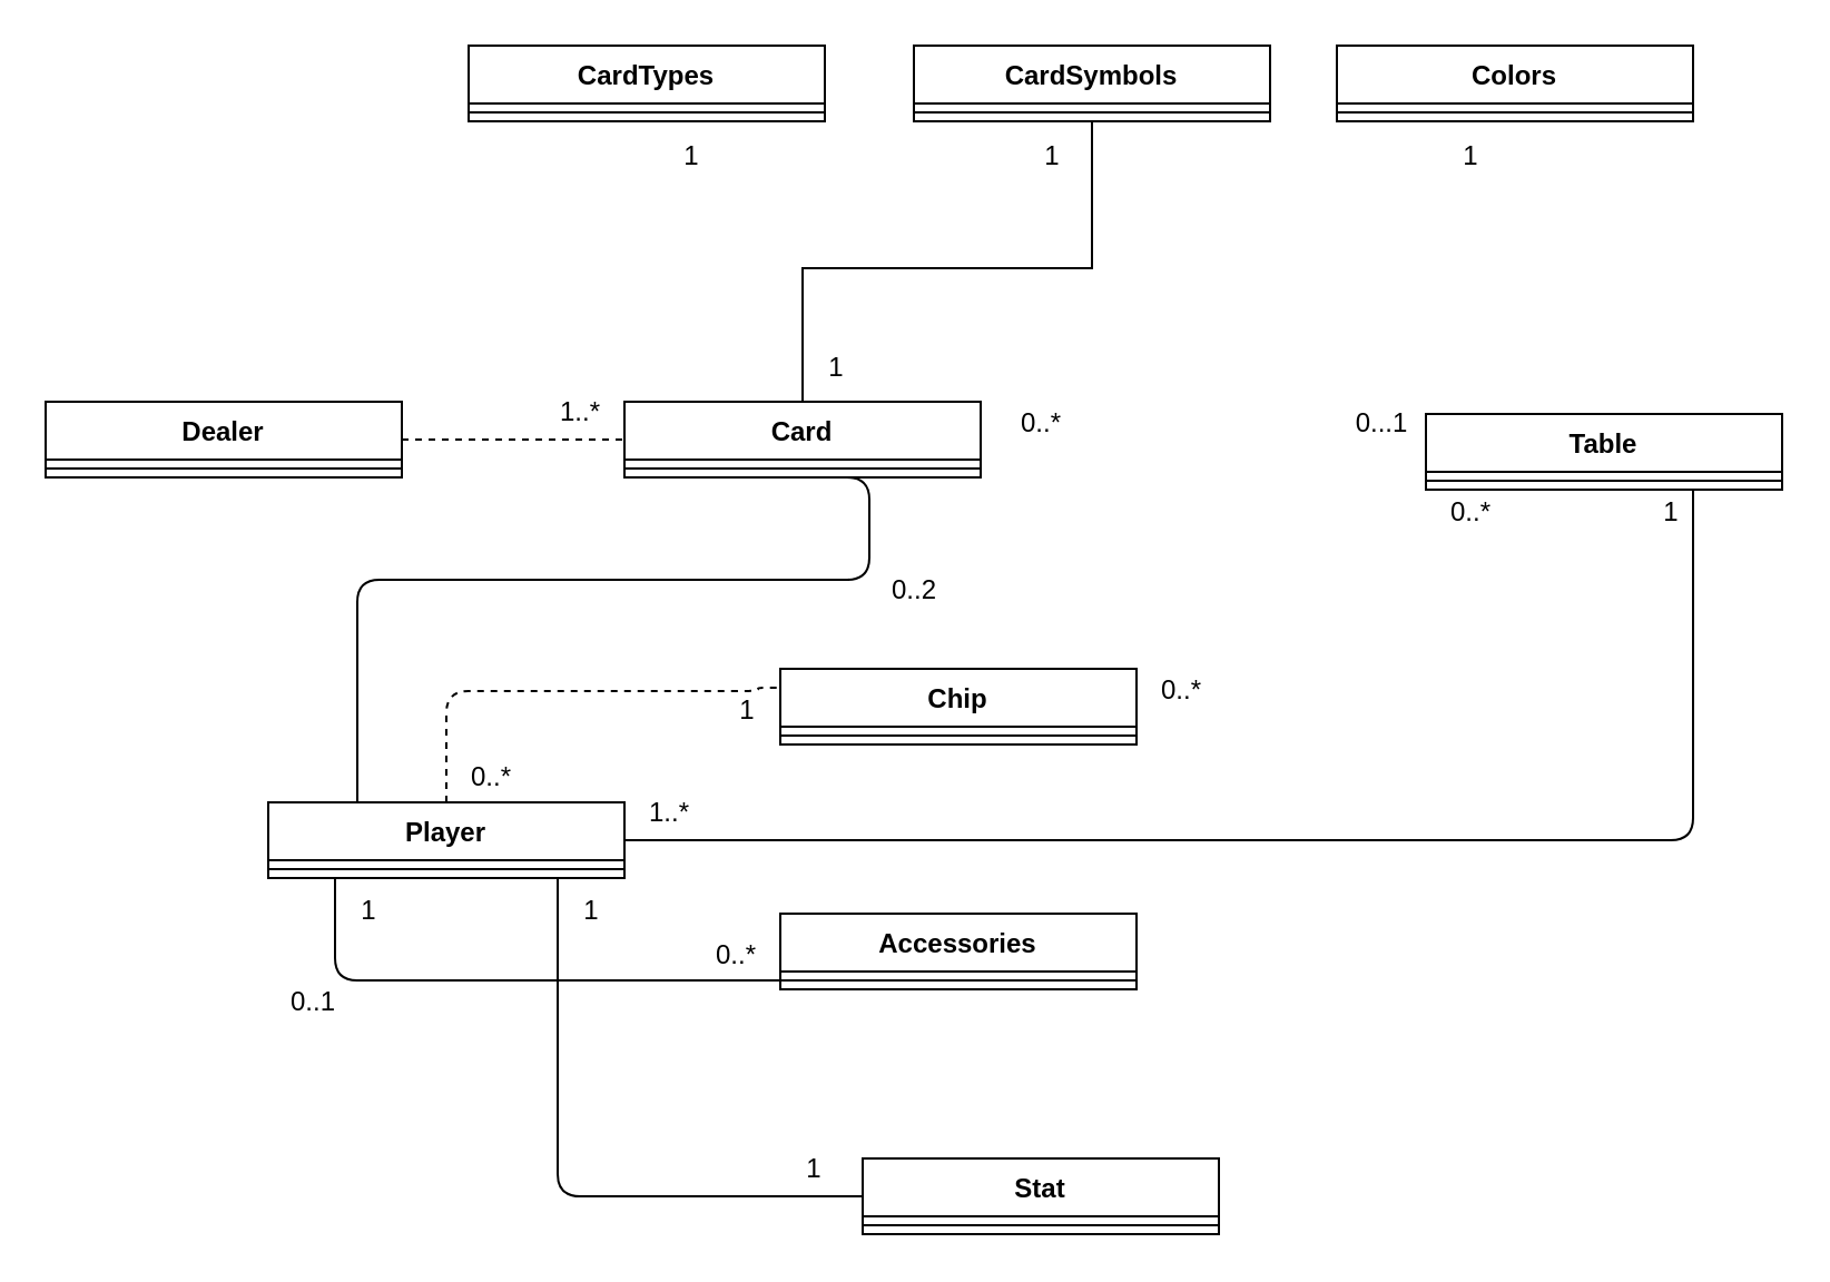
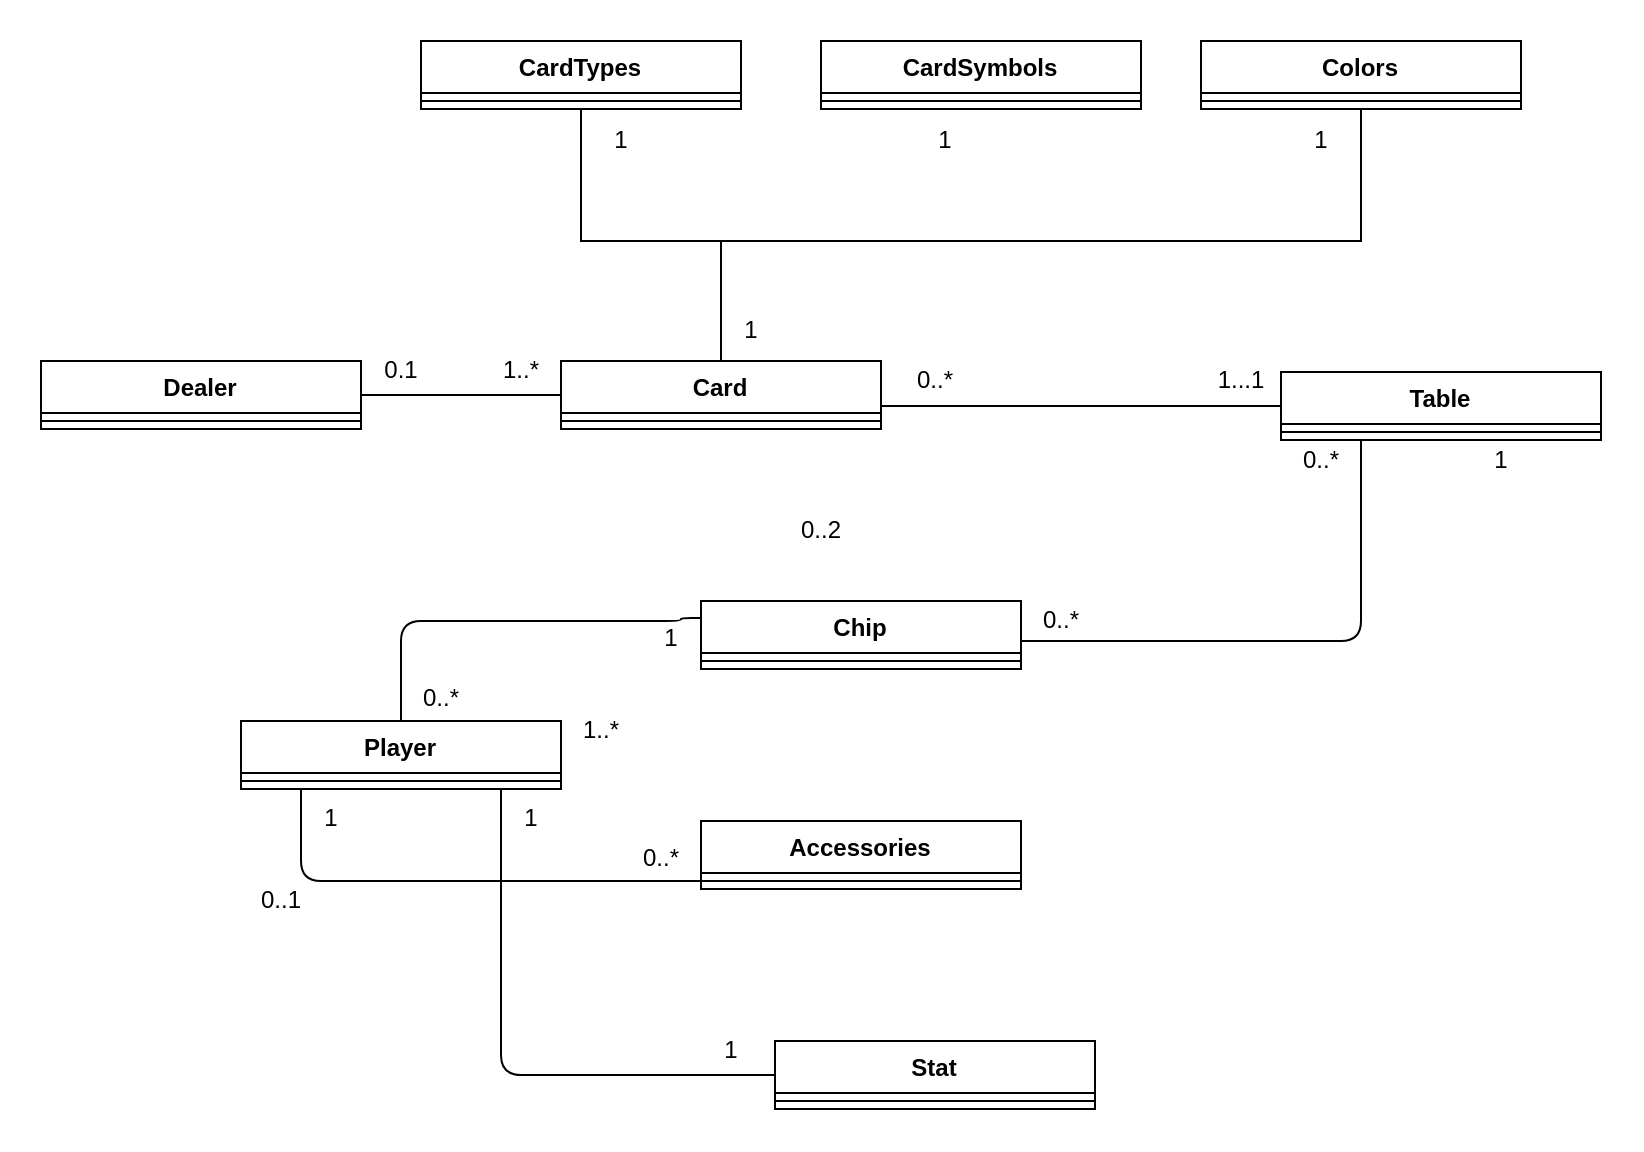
- <mxCell id="6" style="edgeStyle=orthogonalEdgeStyle;rounded=0;orthogonalLoop=1;jettySize=auto;html=1;entryX=0.5;entryY=1;entryDx=0;entryDy=0;strokeWidth=1;endArrow=none;endFill=0;startSize=6;endSize=20;" edge="1" parent="1" source="8" target="45"><mxGeometry relative="1" as="geometry"><Array as="points"><mxPoint x="360" y="120" /><mxPoint x="490" y="120" /></Array></mxGeometry></mxCell>
+ <mxCell id="5" style="edgeStyle=orthogonalEdgeStyle;rounded=0;orthogonalLoop=1;jettySize=auto;html=1;strokeWidth=1;endArrow=none;endFill=0;startSize=6;endSize=20;" edge="1" parent="1" source="8" target="43"><mxGeometry relative="1" as="geometry"><Array as="points"><mxPoint x="360" y="120" /><mxPoint x="290" y="120" /></Array></mxGeometry></mxCell>
+ <mxCell id="7" style="edgeStyle=orthogonalEdgeStyle;rounded=0;orthogonalLoop=1;jettySize=auto;html=1;entryX=0.5;entryY=1;entryDx=0;entryDy=0;strokeWidth=1;endArrow=none;endFill=0;startSize=6;endSize=20;" edge="1" parent="1" source="8" target="47"><mxGeometry relative="1" as="geometry"><Array as="points"><mxPoint x="360" y="120" /><mxPoint x="680" y="120" /></Array></mxGeometry></mxCell>
+ <mxCell id="32" value="0.1" style="text;html=1;align=center;verticalAlign=middle;resizable=0;points=[];autosize=1;strokeColor=none;fillColor=none;" vertex="1" parent="1"><mxGeometry x="180" y="170" width="40" height="30" as="geometry" /></mxCell>
- <mxCell id="33" value="0...1" style="text;html=1;align=center;verticalAlign=middle;resizable=0;points=[];autosize=1;strokeColor=none;fillColor=none;" vertex="1" parent="1"><mxGeometry x="595" y="175" width="50" height="30" as="geometry" /></mxCell>
+ <mxCell id="33" value="1...1" style="text;html=1;align=center;verticalAlign=middle;resizable=0;points=[];autosize=1;strokeColor=none;fillColor=none;" vertex="1" parent="1"><mxGeometry x="595" y="175" width="50" height="30" as="geometry" /></mxCell>
- <mxCell id="19" style="edgeStyle=orthogonalEdgeStyle;orthogonalLoop=1;jettySize=auto;html=1;endArrow=none;endFill=0;dashed=1;" edge="1" parent="1" source="20" target="8"><mxGeometry relative="1" as="geometry" /></mxCell>
+ <mxCell id="19" style="edgeStyle=orthogonalEdgeStyle;orthogonalLoop=1;jettySize=auto;html=1;endArrow=none;endFill=0;" edge="1" parent="1" source="20" target="8"><mxGeometry relative="1" as="geometry" /></mxCell>
+ <mxCell id="4" style="edgeStyle=orthogonalEdgeStyle;orthogonalLoop=1;jettySize=auto;html=1;entryX=0;entryY=0.5;entryDx=0;entryDy=0;endArrow=none;endFill=0;" edge="1" parent="1" source="8" target="2"><mxGeometry relative="1" as="geometry"><Array as="points"><mxPoint x="575" y="203" /></Array></mxGeometry></mxCell>
- <mxCell id="13" style="edgeStyle=orthogonalEdgeStyle;orthogonalLoop=1;jettySize=auto;html=1;entryX=0.25;entryY=1;entryDx=0;entryDy=0;endArrow=none;endFill=0;" edge="1" parent="1" source="14" target="8"><mxGeometry relative="1" as="geometry"><Array as="points"><mxPoint x="160" y="260" /><mxPoint x="390" y="260" /></Array></mxGeometry></mxCell>
- <mxCell id="11" style="edgeStyle=orthogonalEdgeStyle;orthogonalLoop=1;jettySize=auto;html=1;entryX=0;entryY=0.25;entryDx=0;entryDy=0;endArrow=none;endFill=0;dashed=1;" edge="1" parent="1" source="14" target="17"><mxGeometry relative="1" as="geometry"><Array as="points"><mxPoint x="200" y="310" /><mxPoint x="340" y="310" /><mxPoint x="340" y="309" /></Array></mxGeometry></mxCell>
+ <mxCell id="11" style="edgeStyle=orthogonalEdgeStyle;orthogonalLoop=1;jettySize=auto;html=1;entryX=0;entryY=0.25;entryDx=0;entryDy=0;endArrow=none;endFill=0;" edge="1" parent="1" source="14" target="17"><mxGeometry relative="1" as="geometry"><Array as="points"><mxPoint x="200" y="310" /><mxPoint x="340" y="310" /><mxPoint x="340" y="309" /></Array></mxGeometry></mxCell>
+ <mxCell id="16" style="edgeStyle=orthogonalEdgeStyle;orthogonalLoop=1;jettySize=auto;html=1;entryX=0.25;entryY=1;entryDx=0;entryDy=0;endArrow=none;endFill=0;" edge="1" parent="1" source="17" target="2"><mxGeometry relative="1" as="geometry"><Array as="points"><mxPoint x="680" y="320" /></Array></mxGeometry></mxCell>
- <mxCell id="12" style="edgeStyle=orthogonalEdgeStyle;orthogonalLoop=1;jettySize=auto;html=1;entryX=0.75;entryY=1;entryDx=0;entryDy=0;endArrow=none;endFill=0;" edge="1" parent="1" source="14" target="2"><mxGeometry relative="1" as="geometry"><Array as="points"><mxPoint x="760" y="377" /></Array></mxGeometry></mxCell>
